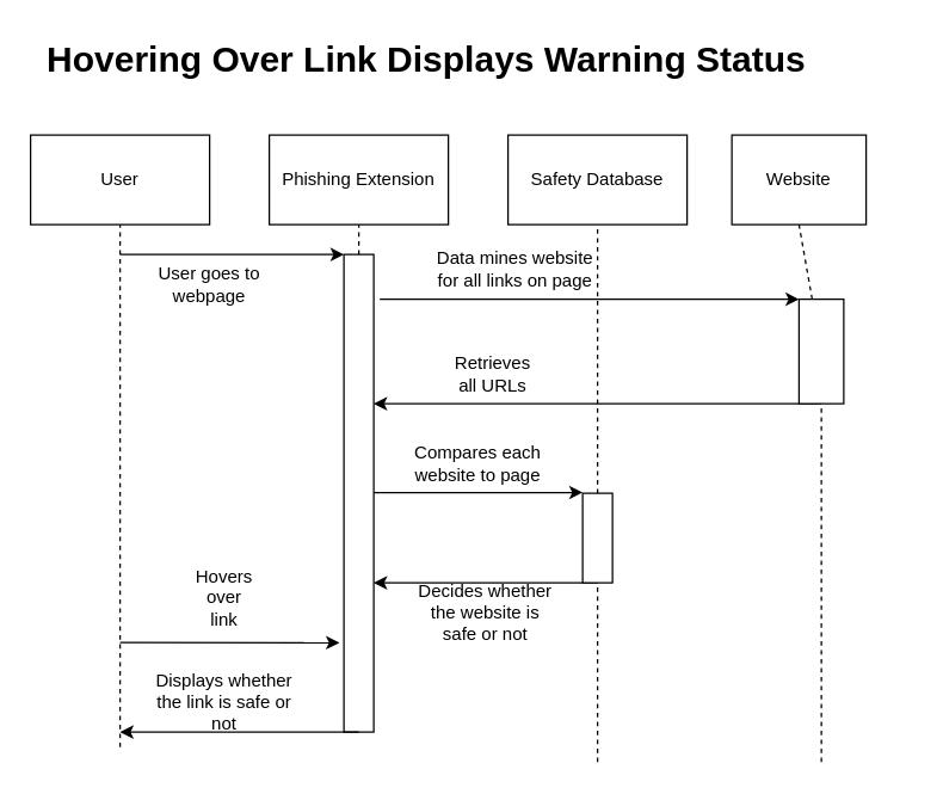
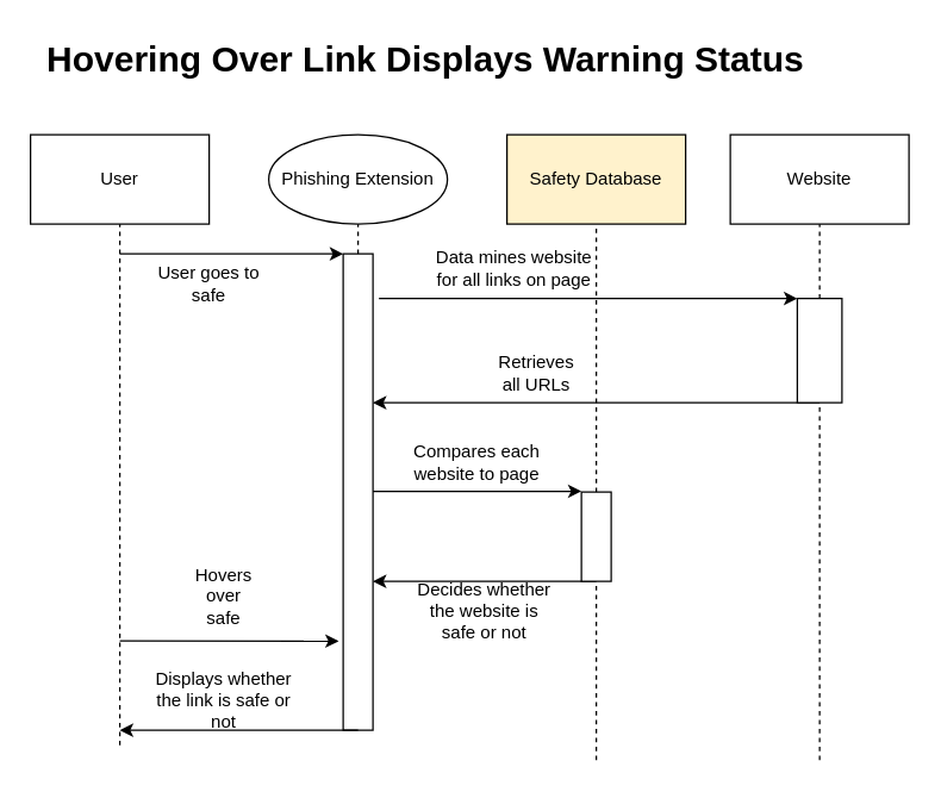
- <mxCell id="4" value="Phishing Extension" style="whiteSpace=wrap;html=1;" parent="1" vertex="1"><mxGeometry x="180" y="90" width="120" height="60" as="geometry" /></mxCell>
+ <mxCell id="4" value="Phishing Extension" style="ellipse;whiteSpace=wrap;html=1;" parent="1" vertex="1"><mxGeometry x="180" y="90" width="120" height="60" as="geometry" /></mxCell>
- <mxCell id="3" value="Safety Database" style="rounded=0;whiteSpace=wrap;html=1;" parent="1" vertex="1"><mxGeometry x="340" y="90" width="120" height="60" as="geometry" /></mxCell>
+ <mxCell id="3" value="Safety Database" style="rounded=0;whiteSpace=wrap;html=1;fillColor=#fff2cc;" parent="1" vertex="1"><mxGeometry x="340" y="90" width="120" height="60" as="geometry" /></mxCell>
- <mxCell id="11" value="Website" style="rounded=0;whiteSpace=wrap;html=1;" parent="1" vertex="1"><mxGeometry x="490" y="90" width="90" height="60" as="geometry" /></mxCell>
+ <mxCell id="11" value="Website" style="rounded=0;whiteSpace=wrap;html=1;" parent="1" vertex="1"><mxGeometry x="490" y="90" width="120" height="60" as="geometry" /></mxCell>
- <mxCell id="29" value="User goes to webpage" style="text;html=1;strokeColor=none;fillColor=none;align=center;verticalAlign=middle;whiteSpace=wrap;rounded=0;" vertex="1" parent="1"><mxGeometry x="100" y="180" width="80" height="20" as="geometry" /></mxCell>
+ <mxCell id="29" value="User goes to safe" style="text;html=1;strokeColor=none;fillColor=none;align=center;verticalAlign=middle;whiteSpace=wrap;rounded=0;" vertex="1" parent="1"><mxGeometry x="100" y="180" width="80" height="20" as="geometry" /></mxCell>
- <mxCell id="16" value="Retrieves all URLs" style="text;html=1;strokeColor=none;fillColor=none;align=center;verticalAlign=middle;whiteSpace=wrap;rounded=0;" parent="1" vertex="1"><mxGeometry x="310" y="240" width="40" height="20" as="geometry" /></mxCell>
+ <mxCell id="16" value="Retrieves all URLs" style="text;html=1;strokeColor=none;fillColor=none;align=center;verticalAlign=middle;whiteSpace=wrap;rounded=0;" parent="1" vertex="1"><mxGeometry x="340" y="240" width="40" height="20" as="geometry" /></mxCell>
- <mxCell id="9" value="Hovers over link" style="text;html=1;strokeColor=none;fillColor=none;align=center;verticalAlign=middle;whiteSpace=wrap;rounded=0;" parent="1" vertex="1"><mxGeometry x="130" y="390" width="40" height="20" as="geometry" /></mxCell>
+ <mxCell id="9" value="Hovers over safe" style="text;html=1;strokeColor=none;fillColor=none;align=center;verticalAlign=middle;whiteSpace=wrap;rounded=0;" parent="1" vertex="1"><mxGeometry x="130" y="390" width="40" height="20" as="geometry" /></mxCell>
